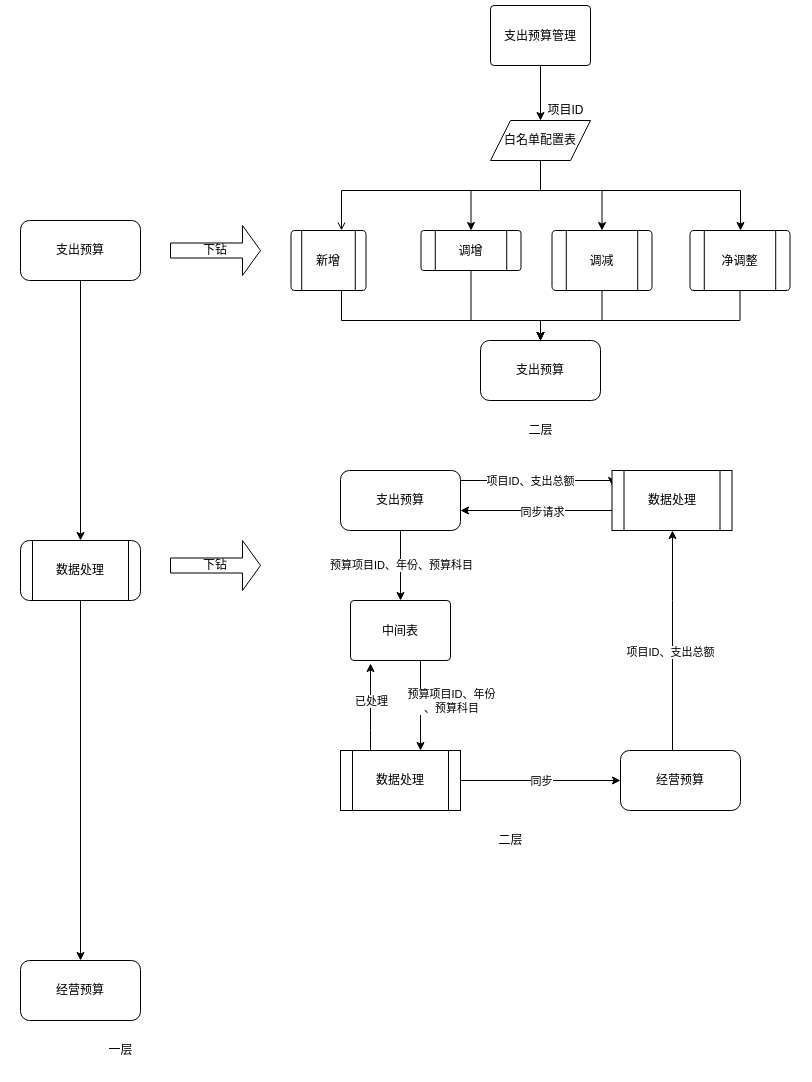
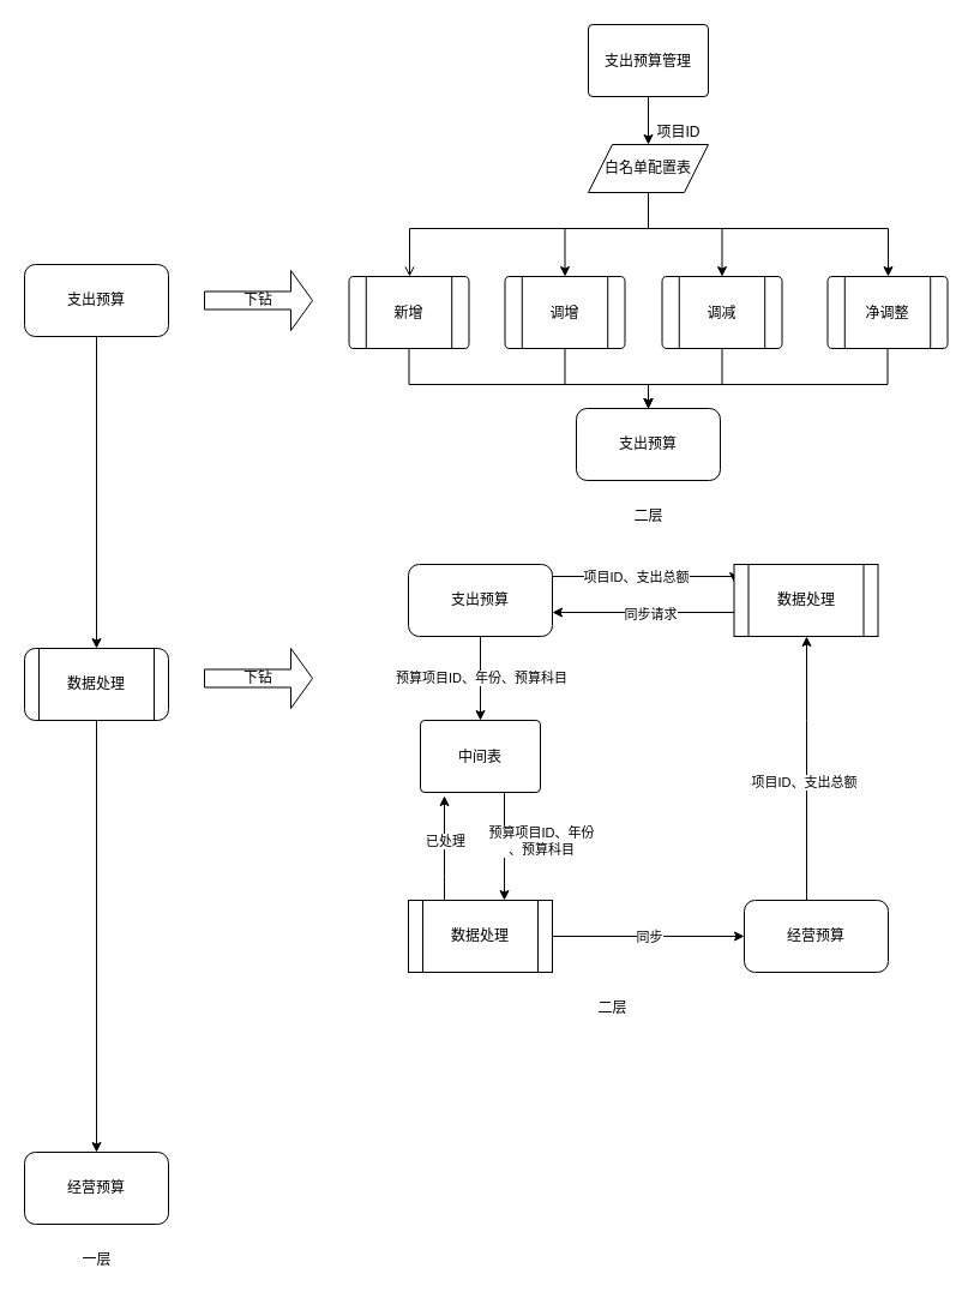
- <mxCell id="7" value="支出预算管理" style="shape=mxgraph.flowchart.process;" vertex="1" parent="1"><mxGeometry x="490" y="5" width="100" height="60" as="geometry" /></mxCell>
+ <mxCell id="7" value="支出预算管理" style="shape=mxgraph.flowchart.process;" vertex="1" parent="1"><mxGeometry x="490" y="20" width="100" height="60" as="geometry" /></mxCell>
- <mxCell id="9" value="调增" style="shape=mxgraph.flowchart.predefined_process;" vertex="1" parent="1"><mxGeometry x="420.5" y="230" width="100" height="40" as="geometry" /></mxCell>
+ <mxCell id="9" value="调增" style="shape=mxgraph.flowchart.predefined_process;" vertex="1" parent="1"><mxGeometry x="420.5" y="230" width="100" height="60" as="geometry" /></mxCell>
- <mxCell id="15" value="新增" style="shape=mxgraph.flowchart.predefined_process;" vertex="1" parent="1"><mxGeometry x="290.5" y="230" width="75" height="60" as="geometry" /></mxCell>
+ <mxCell id="15" value="新增" style="shape=mxgraph.flowchart.predefined_process;" vertex="1" parent="1"><mxGeometry x="290.5" y="230" width="100" height="60" as="geometry" /></mxCell>
- <mxCell id="5" value="一层" style="text;html=1;align=center;verticalAlign=middle;resizable=0;points=[];autosize=1;" vertex="1" parent="1"><mxGeometry x="100" y="1040" width="40" height="20" as="geometry" /></mxCell>
+ <mxCell id="5" value="一层" style="text;html=1;align=center;verticalAlign=middle;resizable=0;points=[];autosize=1;" vertex="1" parent="1"><mxGeometry x="60" y="1040" width="40" height="20" as="geometry" /></mxCell>
